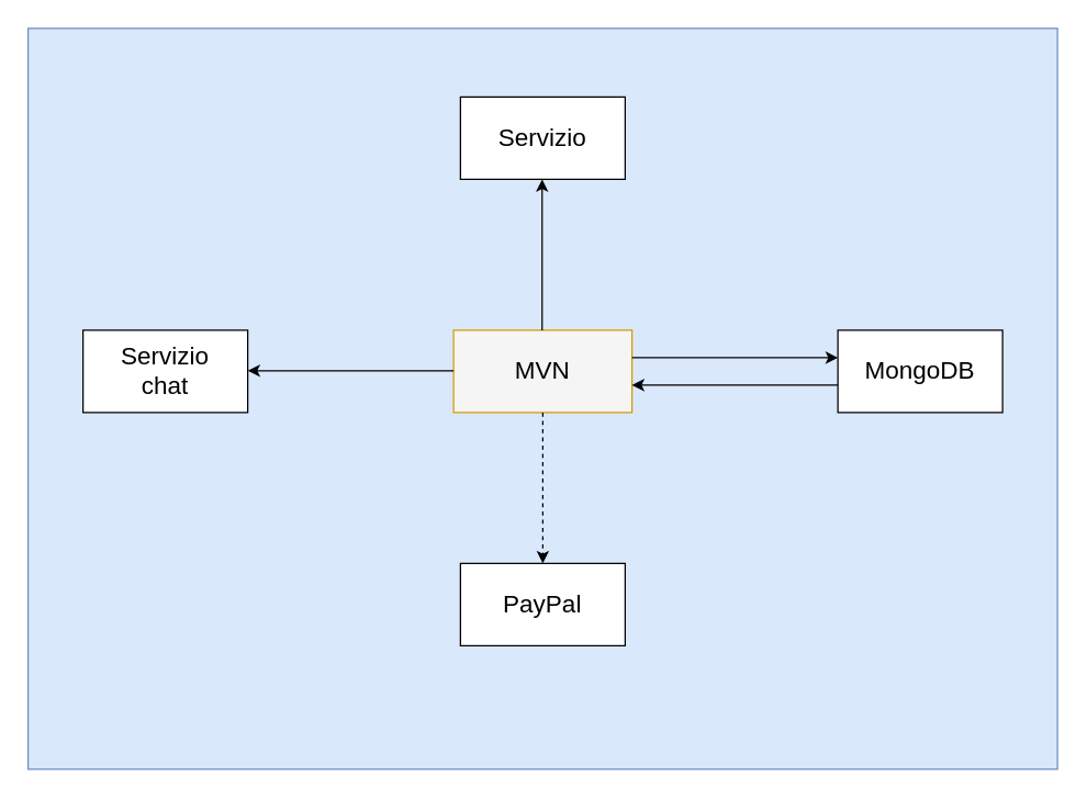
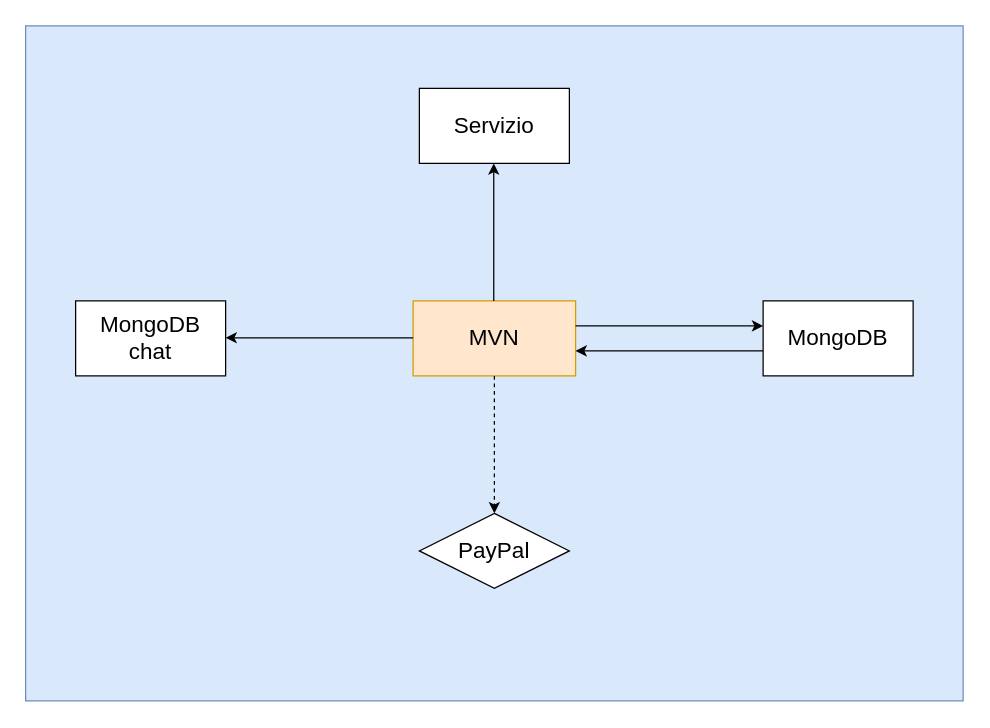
- <mxCell id="4" value="Servizio&lt;br&gt;chat" style="rounded=0;whiteSpace=wrap;html=1;fontSize=18;" parent="1" vertex="1"><mxGeometry x="60" y="240" width="120" height="60" as="geometry" /></mxCell>
+ <mxCell id="4" value="MongoDB&lt;br&gt;chat" style="rounded=0;whiteSpace=wrap;html=1;fontSize=18;" parent="1" vertex="1"><mxGeometry x="60" y="240" width="120" height="60" as="geometry" /></mxCell>
- <mxCell id="3" value="&lt;font style=&quot;font-size: 18px;&quot;&gt;MVN&lt;/font&gt;" style="rounded=0;whiteSpace=wrap;html=1;strokeColor=#d79b00;fillColor=#f5f5f5;" parent="1" vertex="1"><mxGeometry x="330" y="240" width="130" height="60" as="geometry" /></mxCell>
+ <mxCell id="3" value="&lt;font style=&quot;font-size: 18px;&quot;&gt;MVN&lt;/font&gt;" style="rounded=0;whiteSpace=wrap;html=1;strokeColor=#d79b00;fillColor=#ffe6cc;" parent="1" vertex="1"><mxGeometry x="330" y="240" width="130" height="60" as="geometry" /></mxCell>
- <mxCell id="5" value="PayPal" style="rounded=0;whiteSpace=wrap;html=1;fontSize=18;" parent="1" vertex="1"><mxGeometry x="335" y="410" width="120" height="60" as="geometry" /></mxCell>
+ <mxCell id="5" value="PayPal" style="rhombus;whiteSpace=wrap;html=1;fontSize=18;" parent="1" vertex="1"><mxGeometry x="335" y="410" width="120" height="60" as="geometry" /></mxCell>
